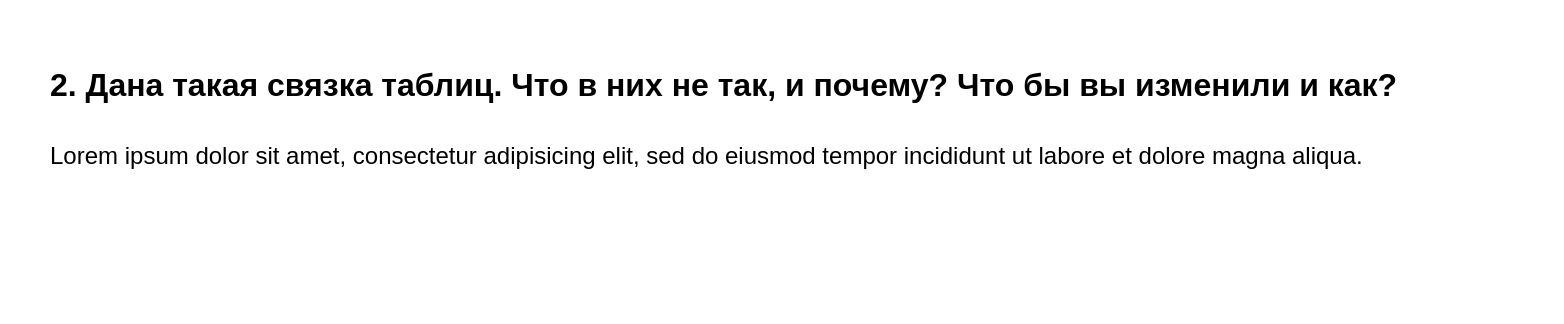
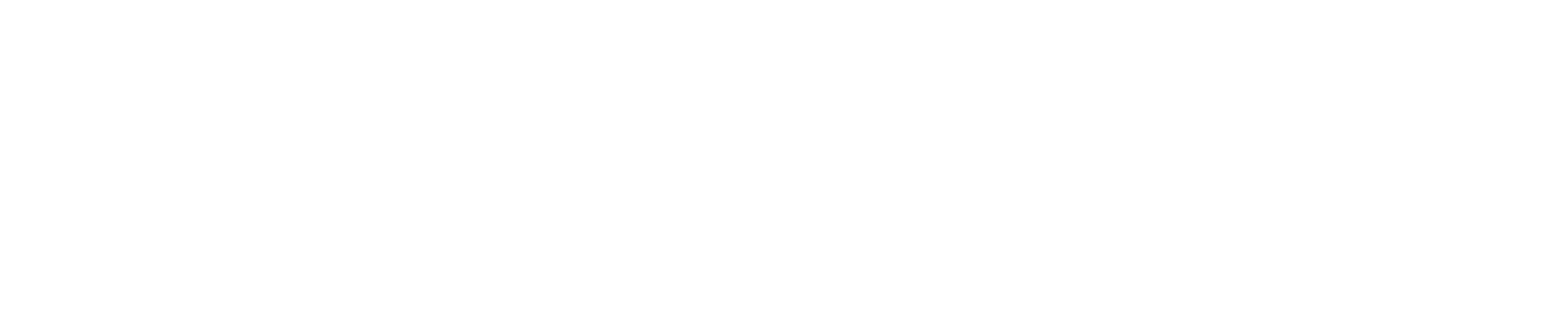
- <mxCell id="2" value="&lt;h1&gt;&lt;span style=&quot;font-size: 12pt; font-family: Arial;&quot; data-sheets-userformat=&quot;{&amp;quot;2&amp;quot;:25089,&amp;quot;3&amp;quot;:{&amp;quot;1&amp;quot;:0},&amp;quot;12&amp;quot;:0,&amp;quot;16&amp;quot;:12,&amp;quot;17&amp;quot;:1}&quot; data-sheets-value=&quot;{&amp;quot;1&amp;quot;:2,&amp;quot;2&amp;quot;:&amp;quot;2. Дана такая связка таблиц. Что в них не так, и почему? Что бы вы изменили и как?&amp;quot;}&quot;&gt;2. Дана такая связка таблиц. Что в них не так, и почему? Что бы вы изменили и как?&lt;/span&gt;&lt;br&gt;&lt;/h1&gt;&lt;p&gt;Lorem ipsum dolor sit amet, consectetur adipisicing elit, sed do eiusmod tempor incididunt ut labore et dolore magna aliqua.&lt;/p&gt;" style="text;html=1;strokeColor=none;fillColor=none;spacing=5;spacingTop=-20;whiteSpace=wrap;overflow=hidden;rounded=0;" vertex="1" parent="1"><mxGeometry x="20" y="20" width="740" height="120" as="geometry" /></mxCell>
